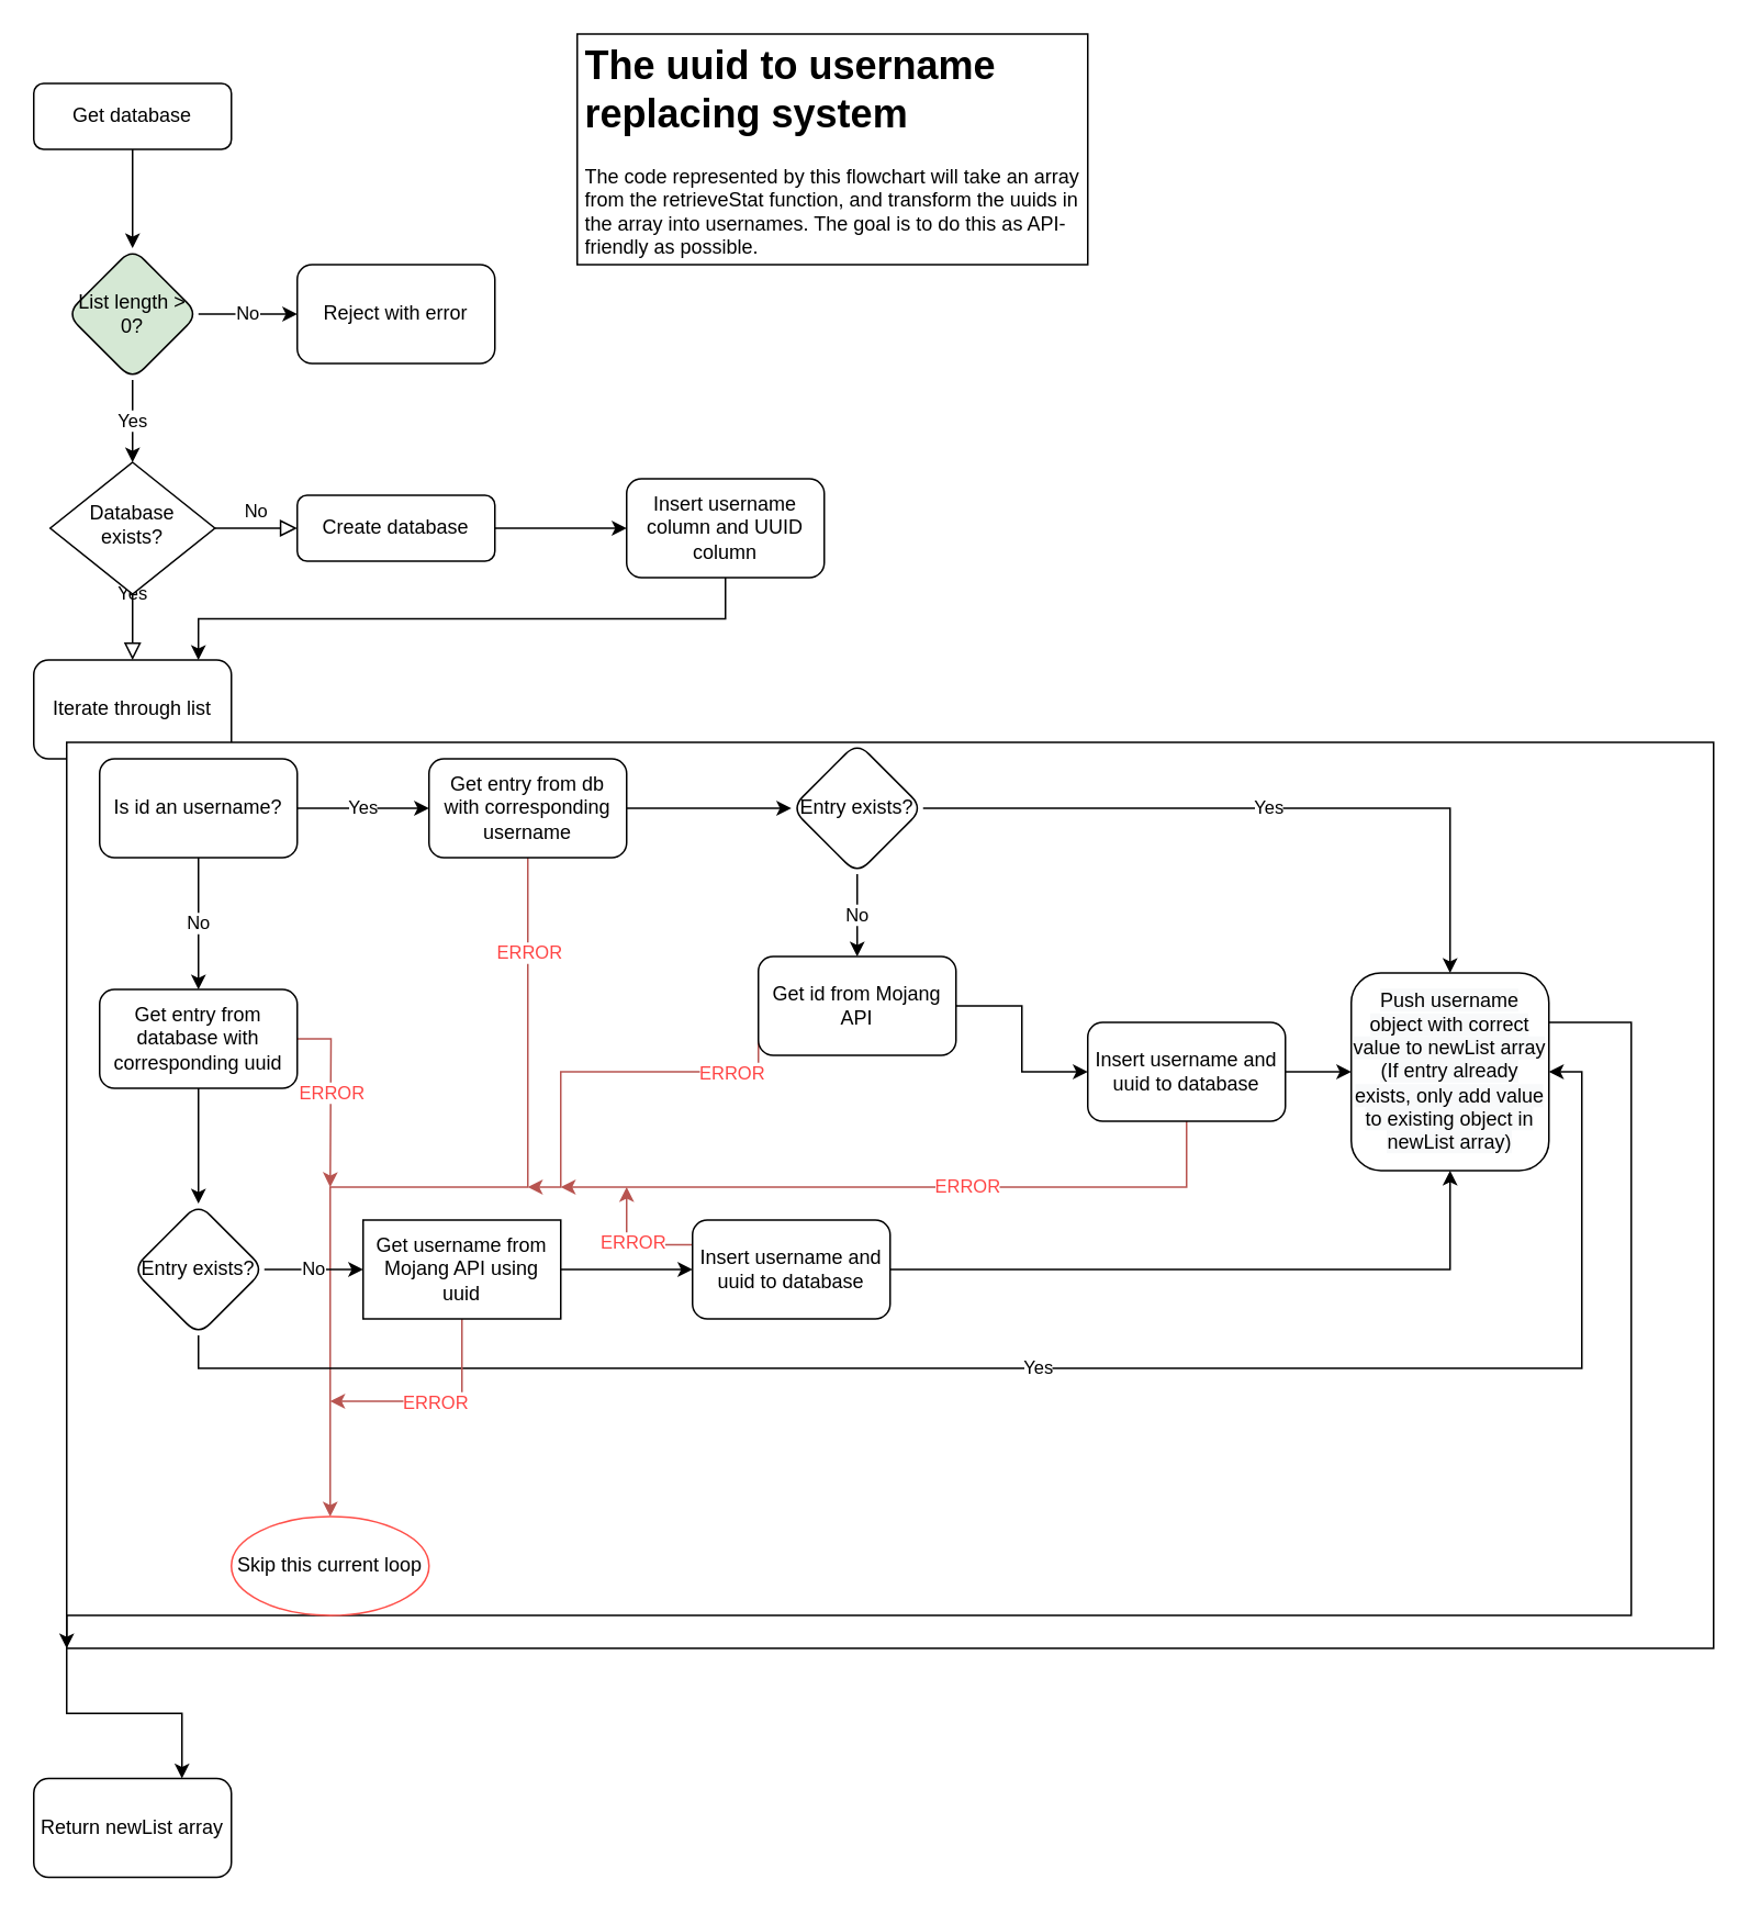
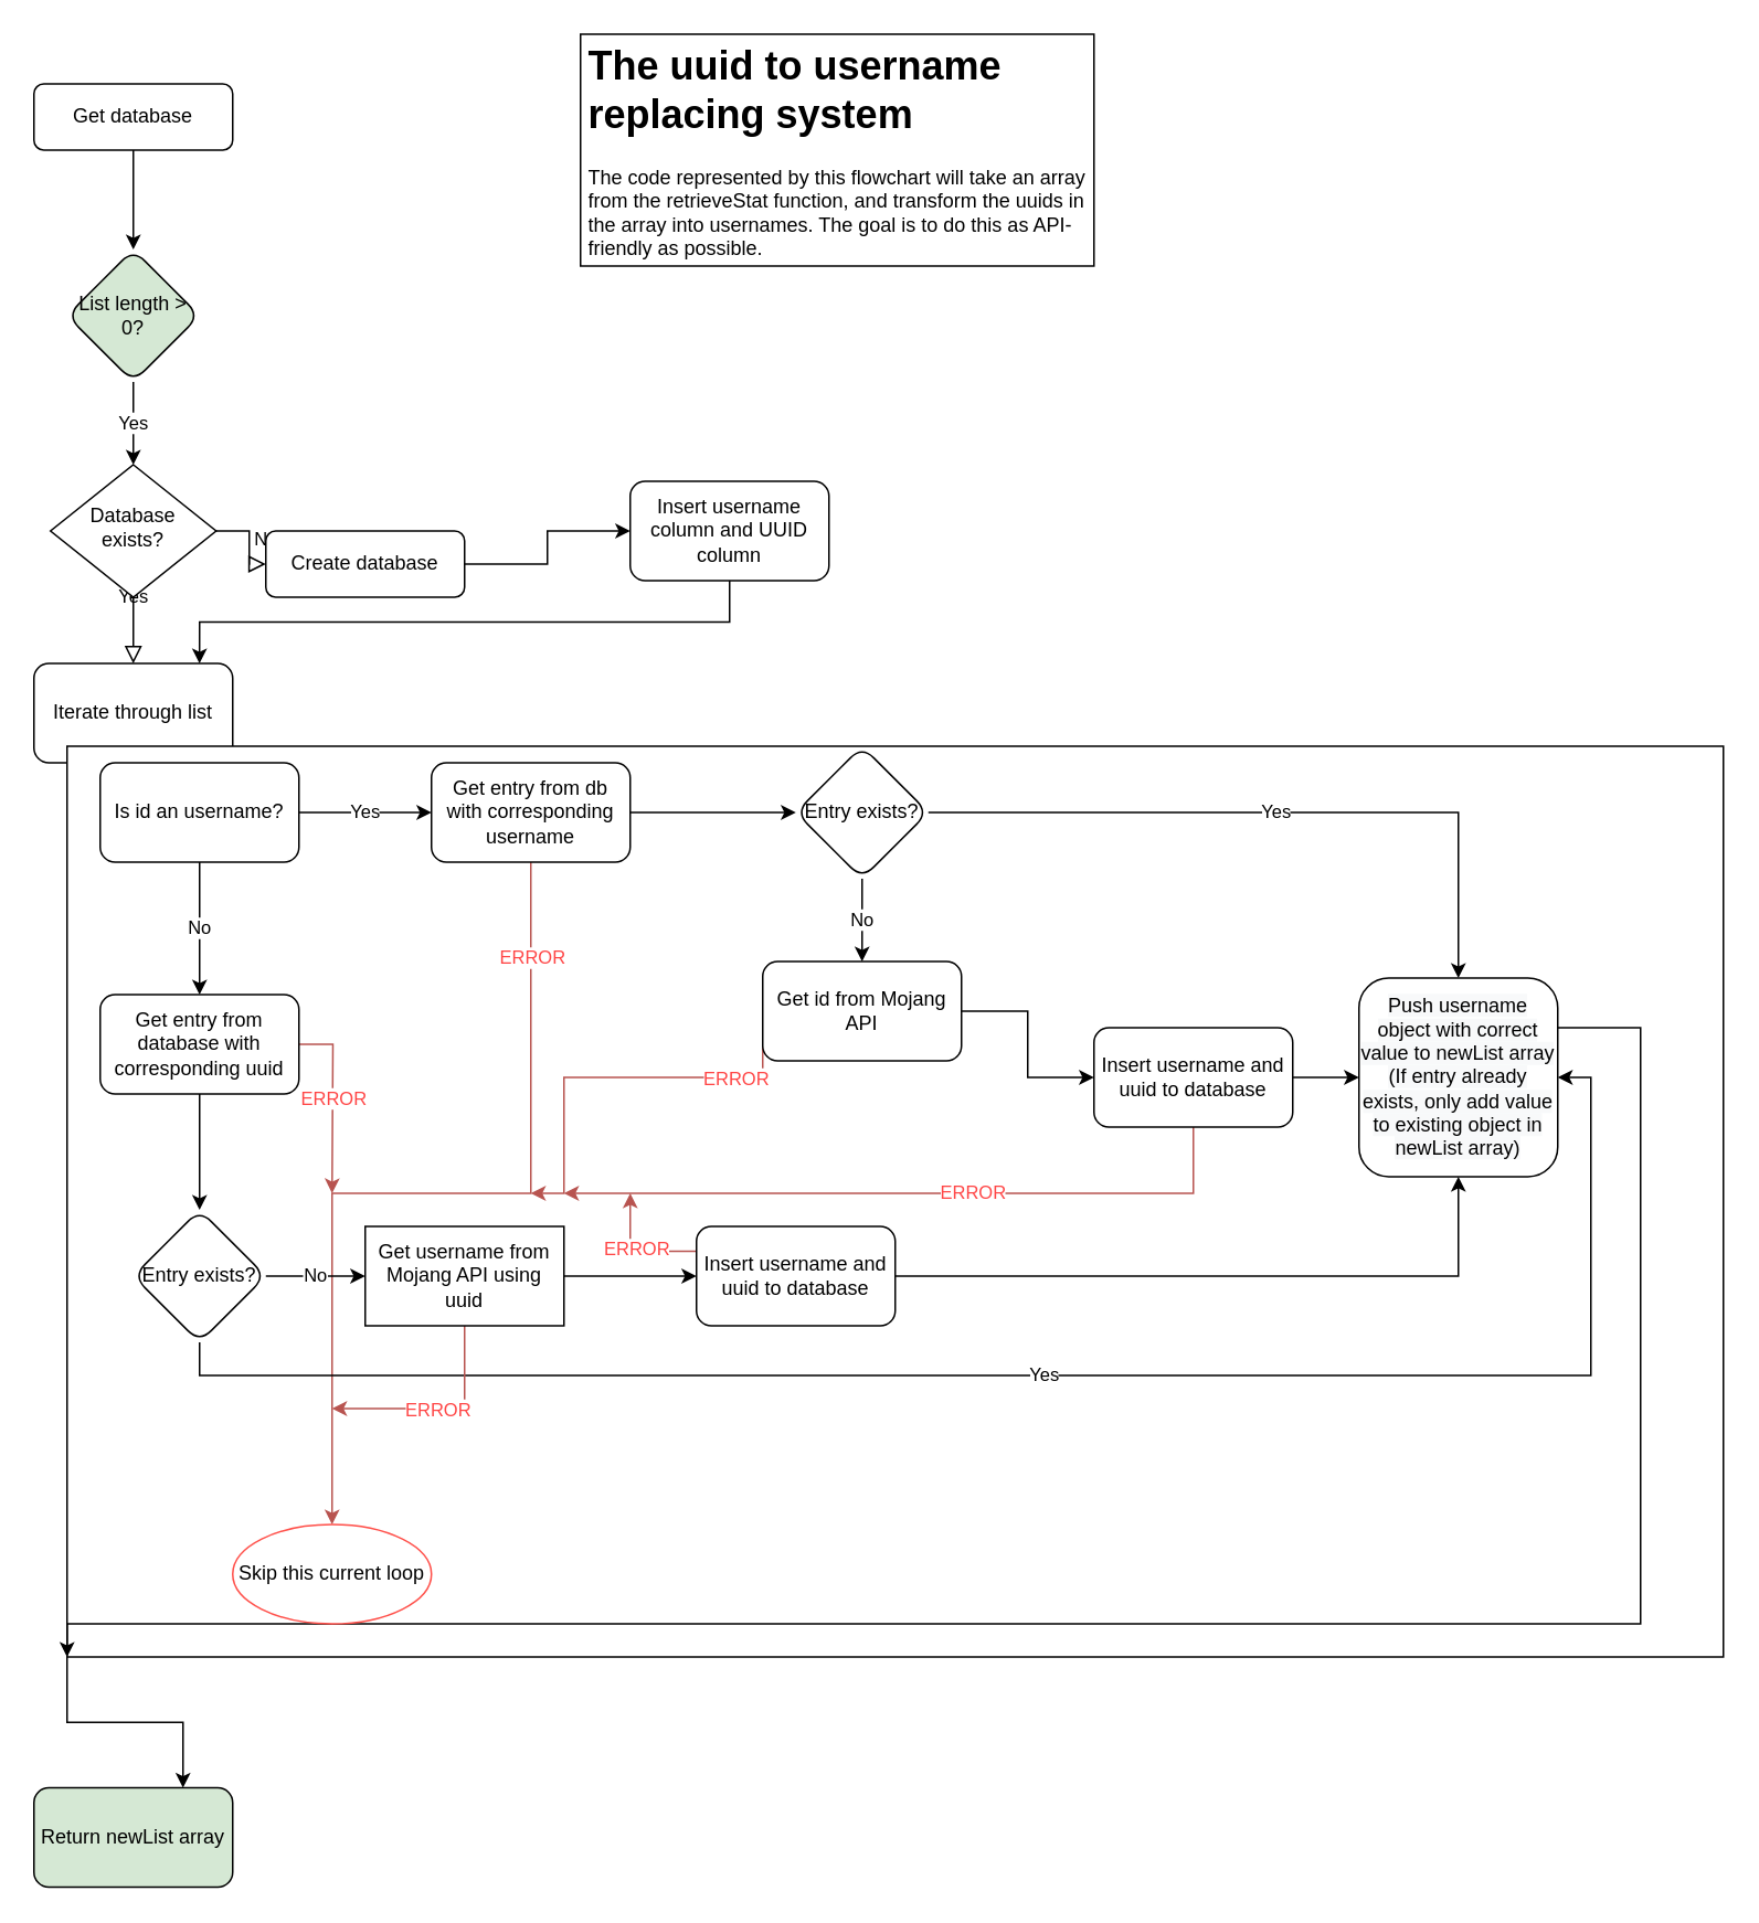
- <mxCell id="11" value="No" style="edgeStyle=orthogonalEdgeStyle;rounded=0;orthogonalLoop=1;jettySize=auto;html=1;" parent="1" source="13" target="14" edge="1"><mxGeometry relative="1" as="geometry" /></mxCell>
- <mxCell id="14" value="Reject with error" style="whiteSpace=wrap;html=1;rounded=1;shadow=0;strokeWidth=1;glass=0;" parent="1" vertex="1"><mxGeometry x="180" y="160" width="120" height="60" as="geometry" /></mxCell>
- <mxCell id="8" value="Create database" style="rounded=1;whiteSpace=wrap;html=1;fontSize=12;glass=0;strokeWidth=1;shadow=0;" parent="1" vertex="1"><mxGeometry x="180" y="300" width="120" height="40" as="geometry" /></mxCell>
+ <mxCell id="8" value="Create database" style="rounded=1;whiteSpace=wrap;html=1;fontSize=12;glass=0;strokeWidth=1;shadow=0;" parent="1" vertex="1"><mxGeometry x="160" y="320" width="120" height="40" as="geometry" /></mxCell>
- <mxCell id="55" value="Return newList array" style="rounded=1;whiteSpace=wrap;html=1;" vertex="1" parent="1"><mxGeometry x="20" y="1079" width="120" height="60" as="geometry" /></mxCell>
+ <mxCell id="55" value="Return newList array" style="rounded=1;whiteSpace=wrap;html=1;fillColor=#d5e8d4;" vertex="1" parent="1"><mxGeometry x="20" y="1079" width="120" height="60" as="geometry" /></mxCell>
